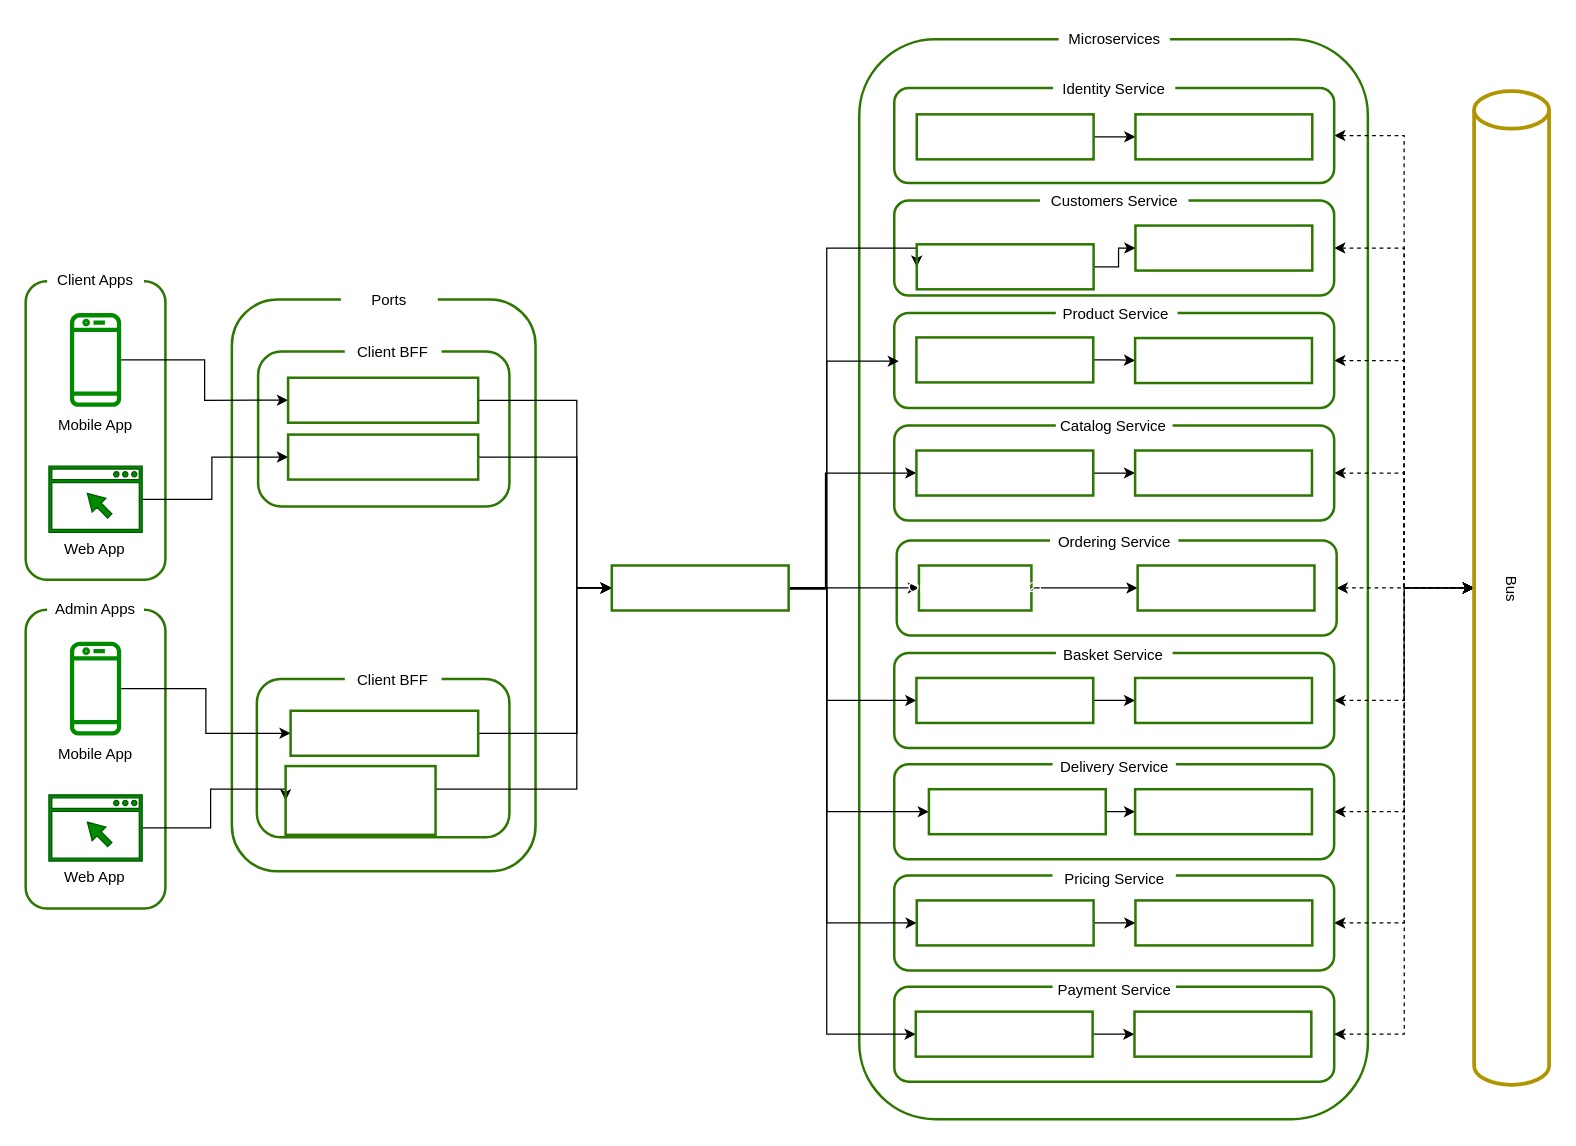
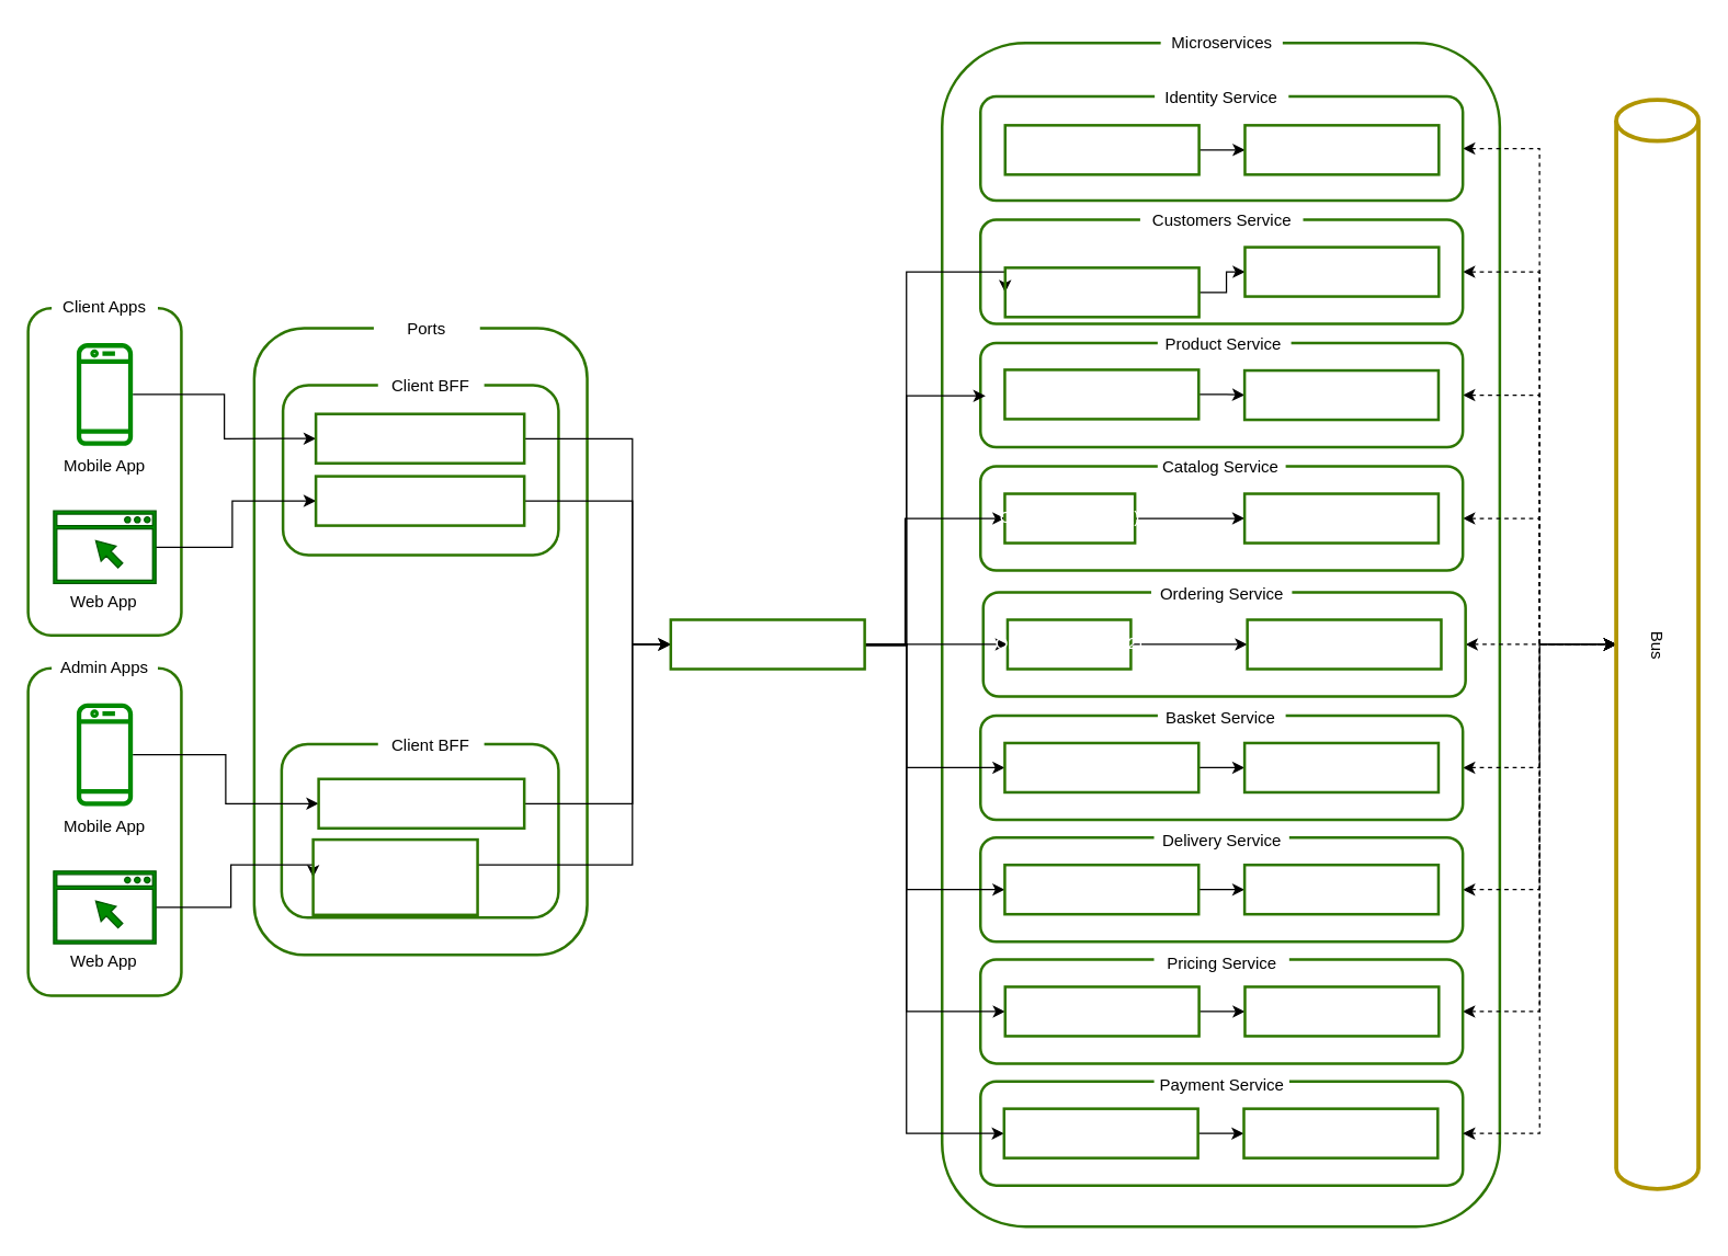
- <mxCell id="90" value="Catalog&amp;nbsp;API&amp;nbsp;(8302)" style="rounded=0;whiteSpace=wrap;html=1;fillColor=none;fontColor=#ffffff;strokeColor=#2D7600;strokeWidth=2;" parent="1" vertex="1"><mxGeometry x="732.76" y="360" width="141.5" height="36" as="geometry" /></mxCell>
+ <mxCell id="90" value="Catalog&amp;nbsp;API&amp;nbsp;(8302)" style="rounded=0;whiteSpace=wrap;html=1;fillColor=none;fontColor=#ffffff;strokeColor=#2D7600;strokeWidth=2;" parent="1" vertex="1"><mxGeometry x="732.76" y="360" width="95" height="36" as="geometry" /></mxCell>
- <mxCell id="76" value="Delivery&amp;nbsp;API&amp;nbsp;(8602)" style="rounded=0;whiteSpace=wrap;html=1;fillColor=none;fontColor=#ffffff;strokeColor=#2D7600;strokeWidth=2;" parent="1" vertex="1"><mxGeometry x="742.75" y="631" width="141.5" height="36" as="geometry" /></mxCell>
+ <mxCell id="76" value="Delivery&amp;nbsp;API&amp;nbsp;(8602)" style="rounded=0;whiteSpace=wrap;html=1;fillColor=none;fontColor=#ffffff;strokeColor=#2D7600;strokeWidth=2;" parent="1" vertex="1"><mxGeometry x="732.75" y="631" width="141.5" height="36" as="geometry" /></mxCell>
